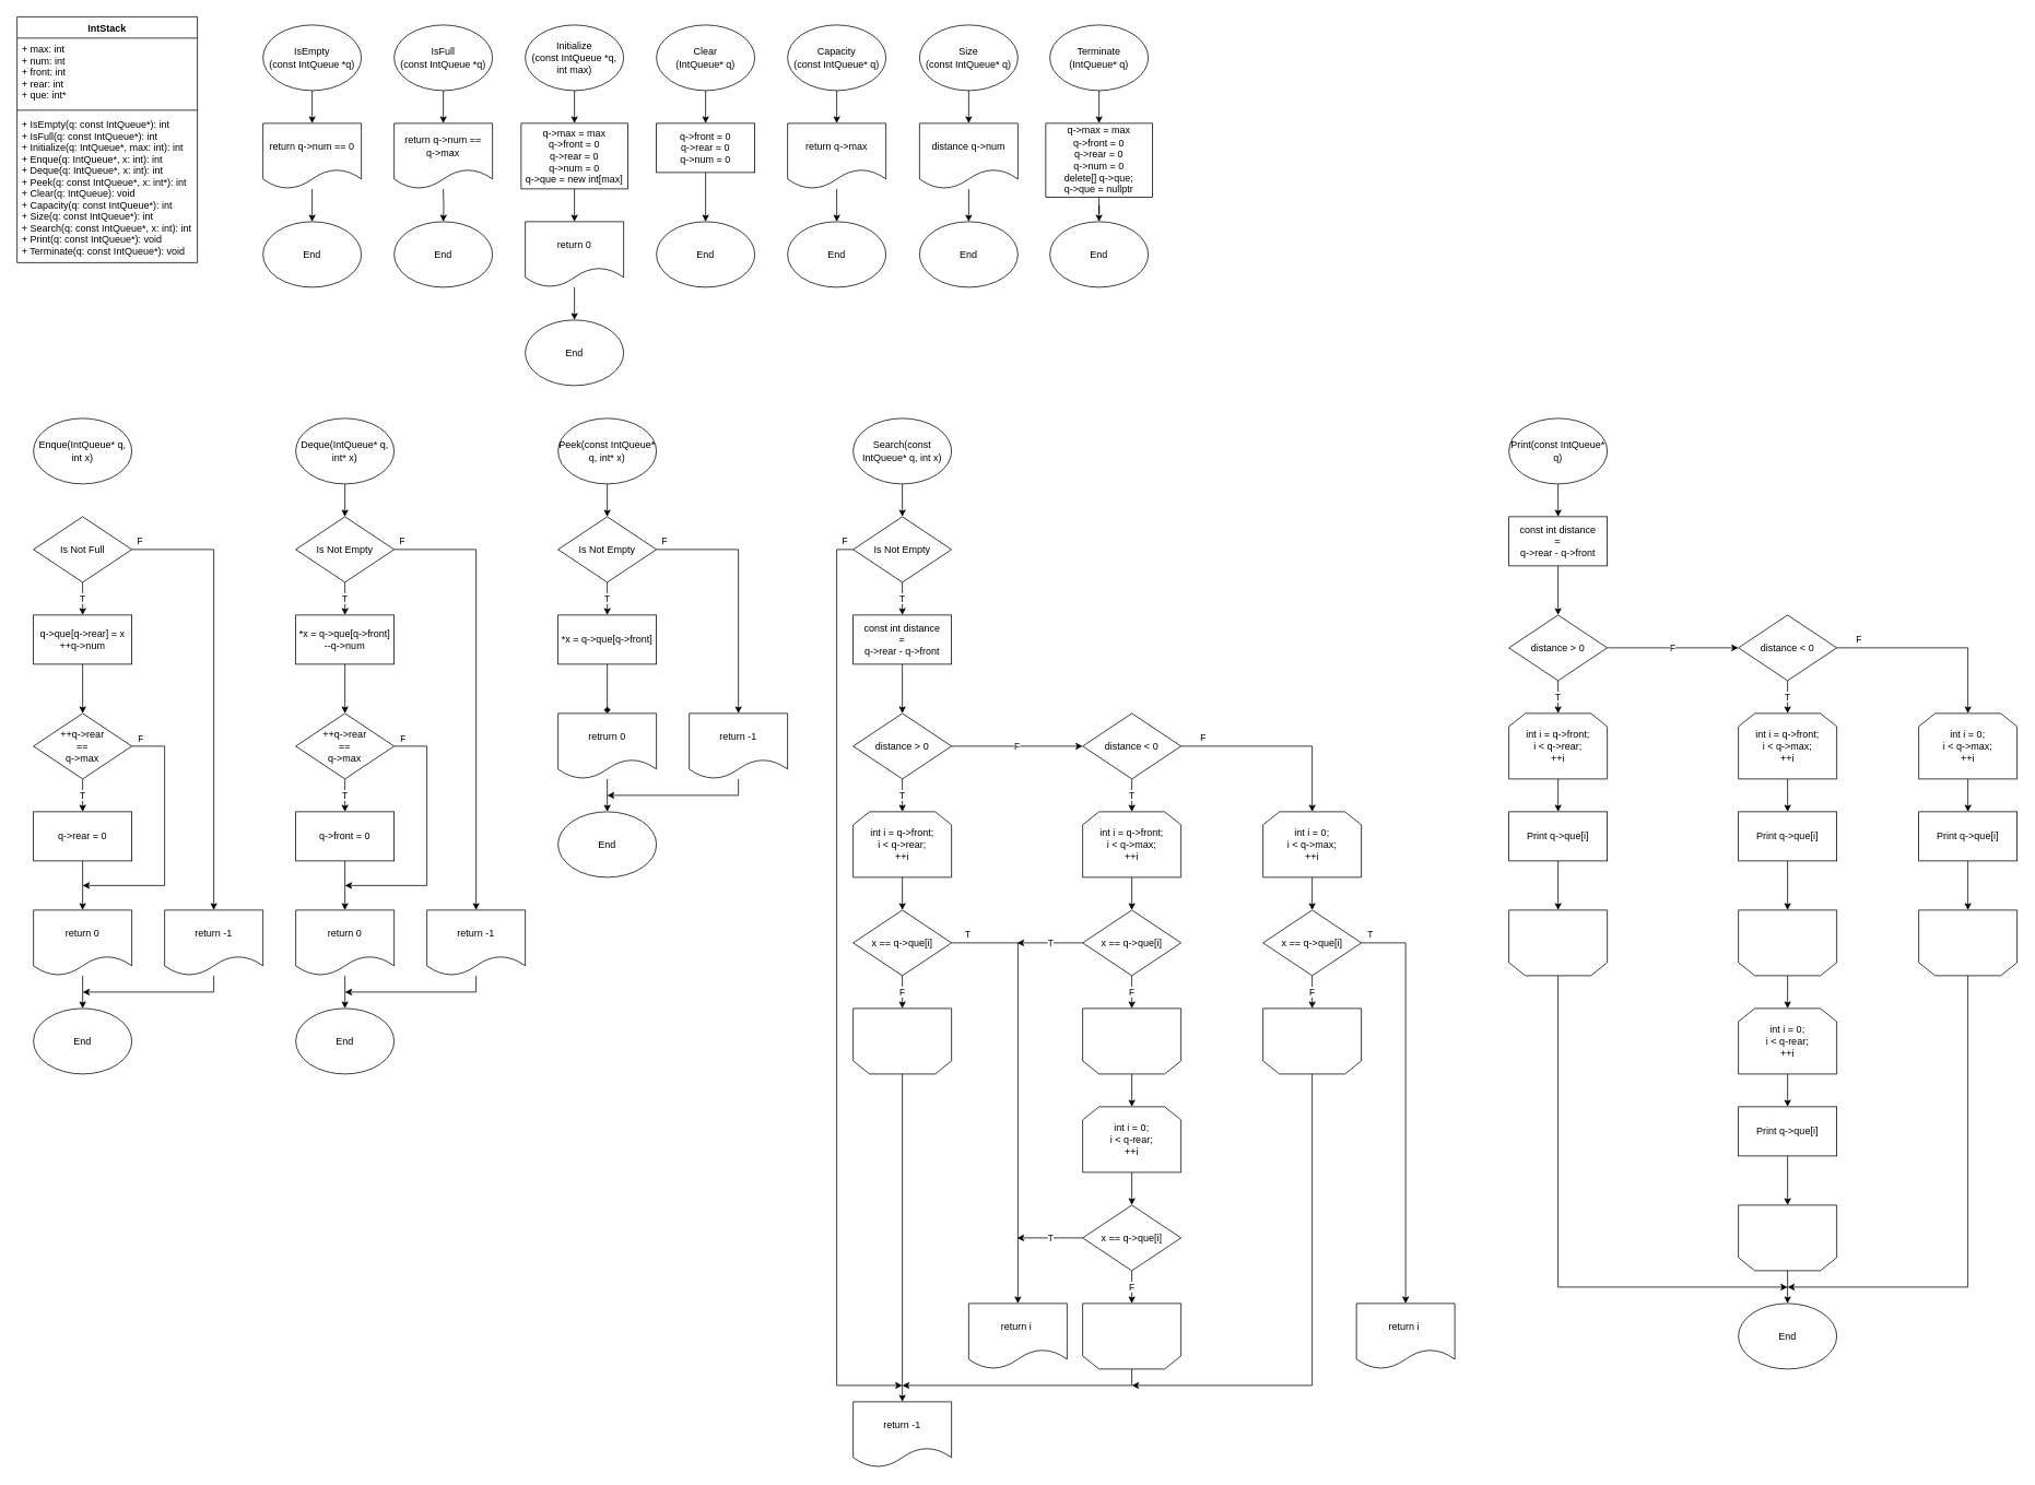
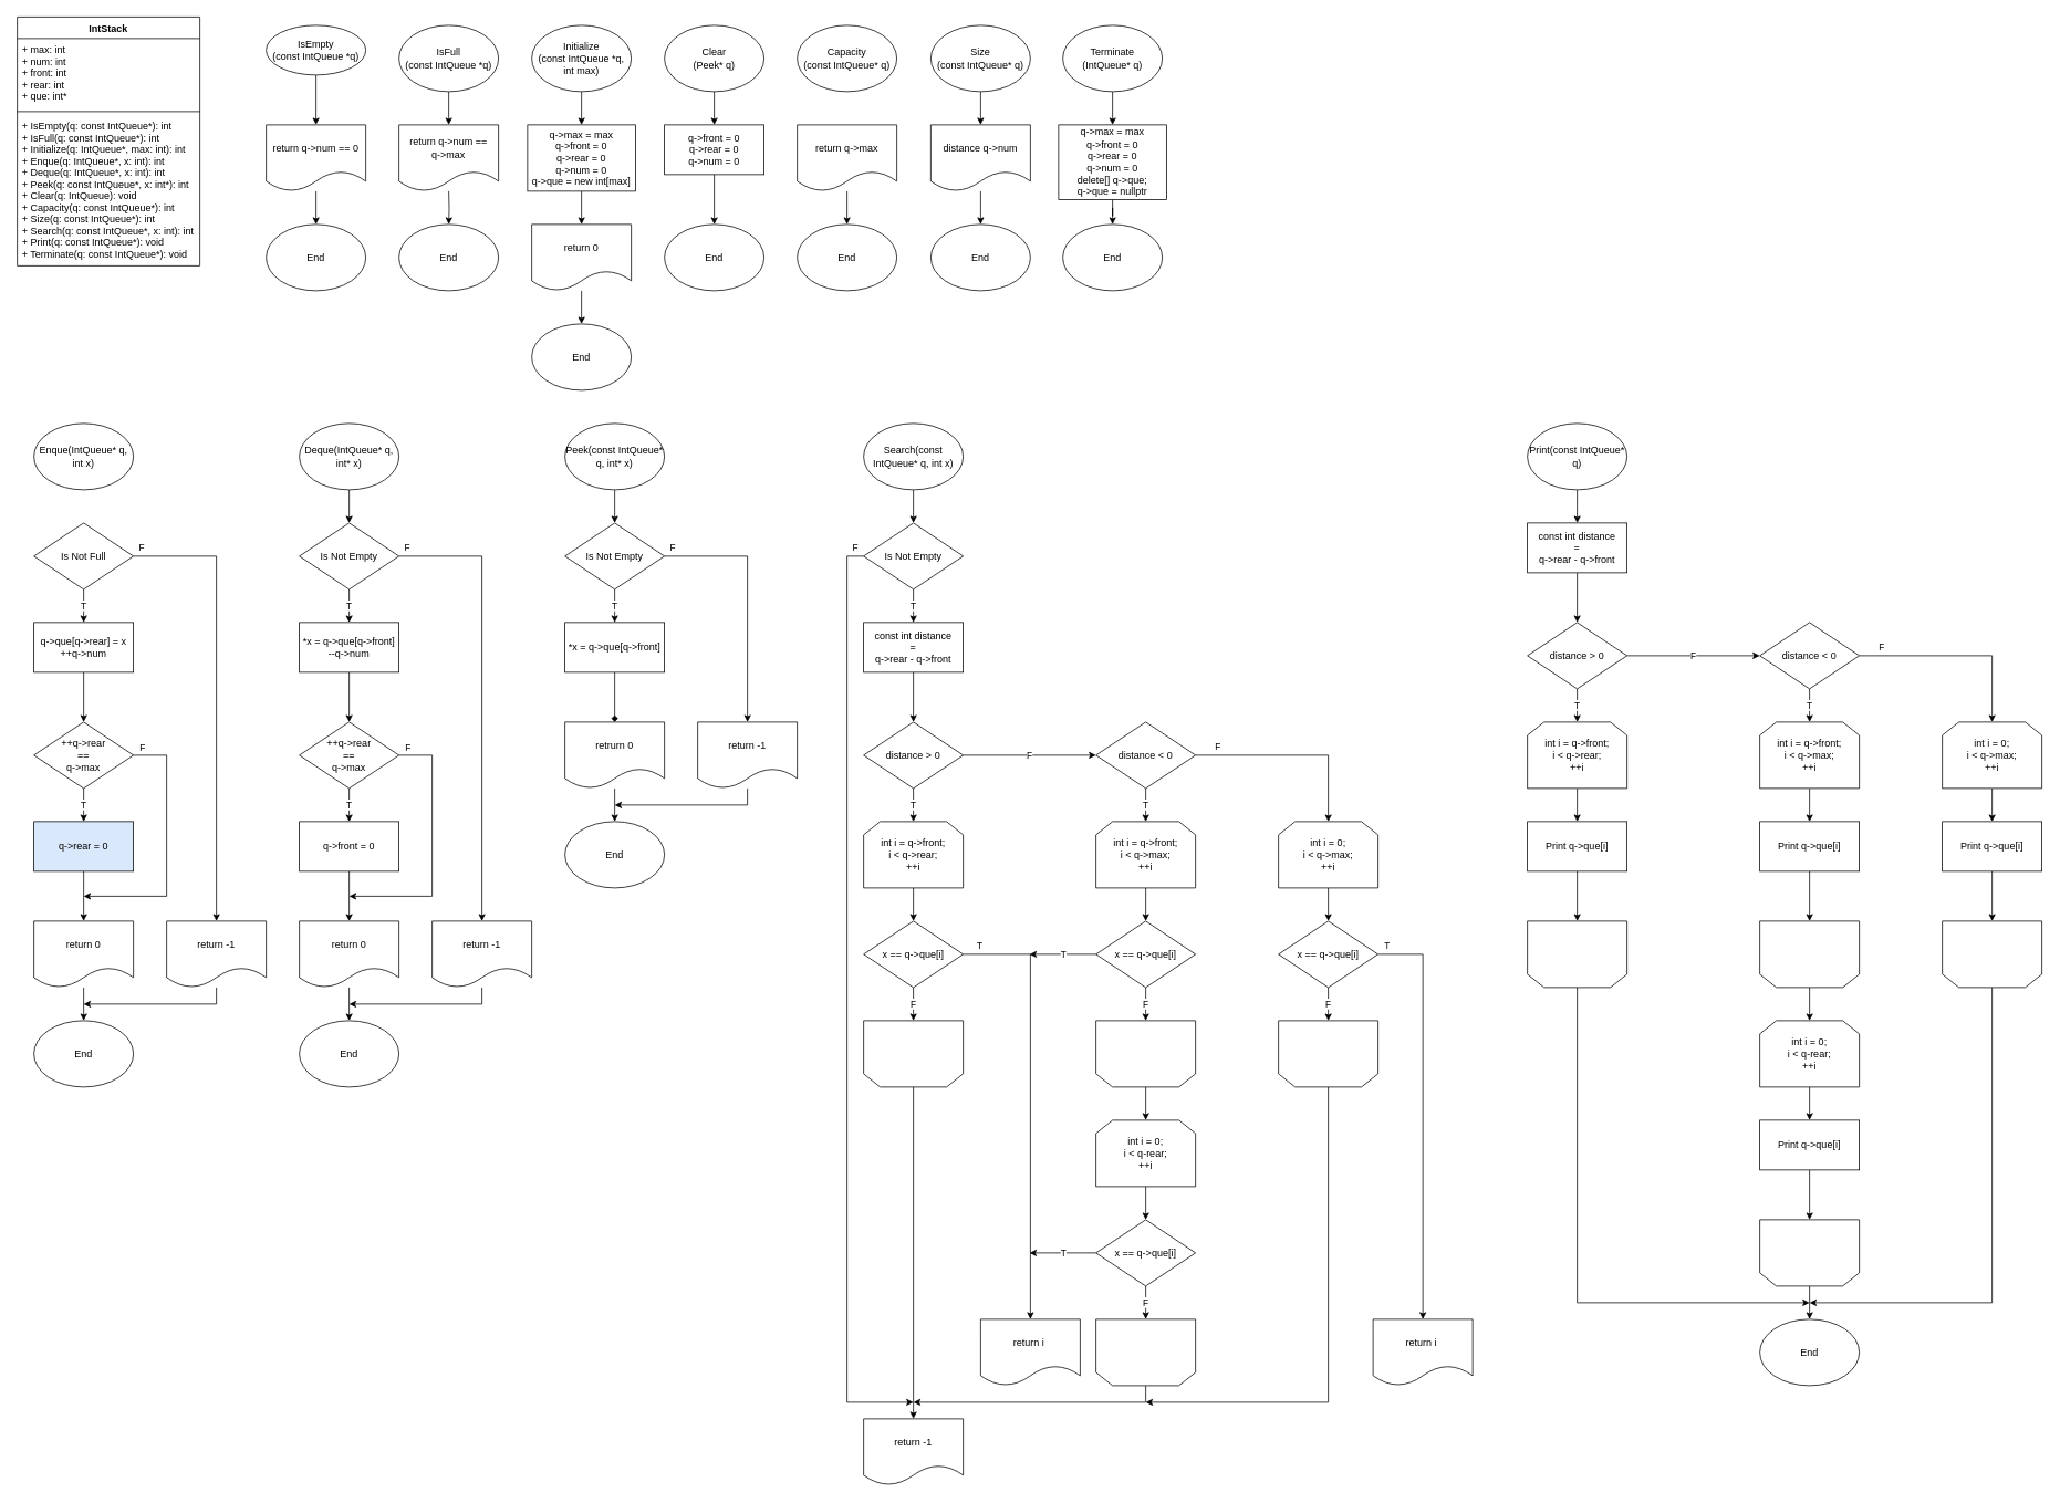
- <mxCell id="7" value="IsEmpty&lt;br&gt;(const IntQueue *q)" style="ellipse;whiteSpace=wrap;html=1;" vertex="1" parent="1"><mxGeometry x="320" y="30" width="120" height="80" as="geometry" /></mxCell>
+ <mxCell id="7" value="IsEmpty&lt;br&gt;(const IntQueue *q)" style="ellipse;whiteSpace=wrap;html=1;" vertex="1" parent="1"><mxGeometry x="320" y="30" width="120" height="60" as="geometry" /></mxCell>
- <mxCell id="71" value="Clear&lt;br&gt;(IntQueue* q)" style="ellipse;whiteSpace=wrap;html=1;" vertex="1" parent="1"><mxGeometry x="800" y="30" width="120" height="80" as="geometry" /></mxCell>
+ <mxCell id="71" value="Clear&lt;br&gt;(Peek* q)" style="ellipse;whiteSpace=wrap;html=1;" vertex="1" parent="1"><mxGeometry x="800" y="30" width="120" height="80" as="geometry" /></mxCell>
- <mxCell id="75" value="" style="edgeStyle=orthogonalEdgeStyle;rounded=0;orthogonalLoop=1;jettySize=auto;html=1;" edge="1" parent="1" source="76" target="78"><mxGeometry relative="1" as="geometry" /></mxCell>
- <mxCell id="30" value="q-&amp;gt;rear = 0" style="rounded=0;whiteSpace=wrap;html=1;" vertex="1" parent="1"><mxGeometry x="40" y="990" width="120" height="60" as="geometry" /></mxCell>
+ <mxCell id="30" value="q-&amp;gt;rear = 0" style="rounded=0;whiteSpace=wrap;html=1;fillColor=#dae8fc;" vertex="1" parent="1"><mxGeometry x="40" y="990" width="120" height="60" as="geometry" /></mxCell>
